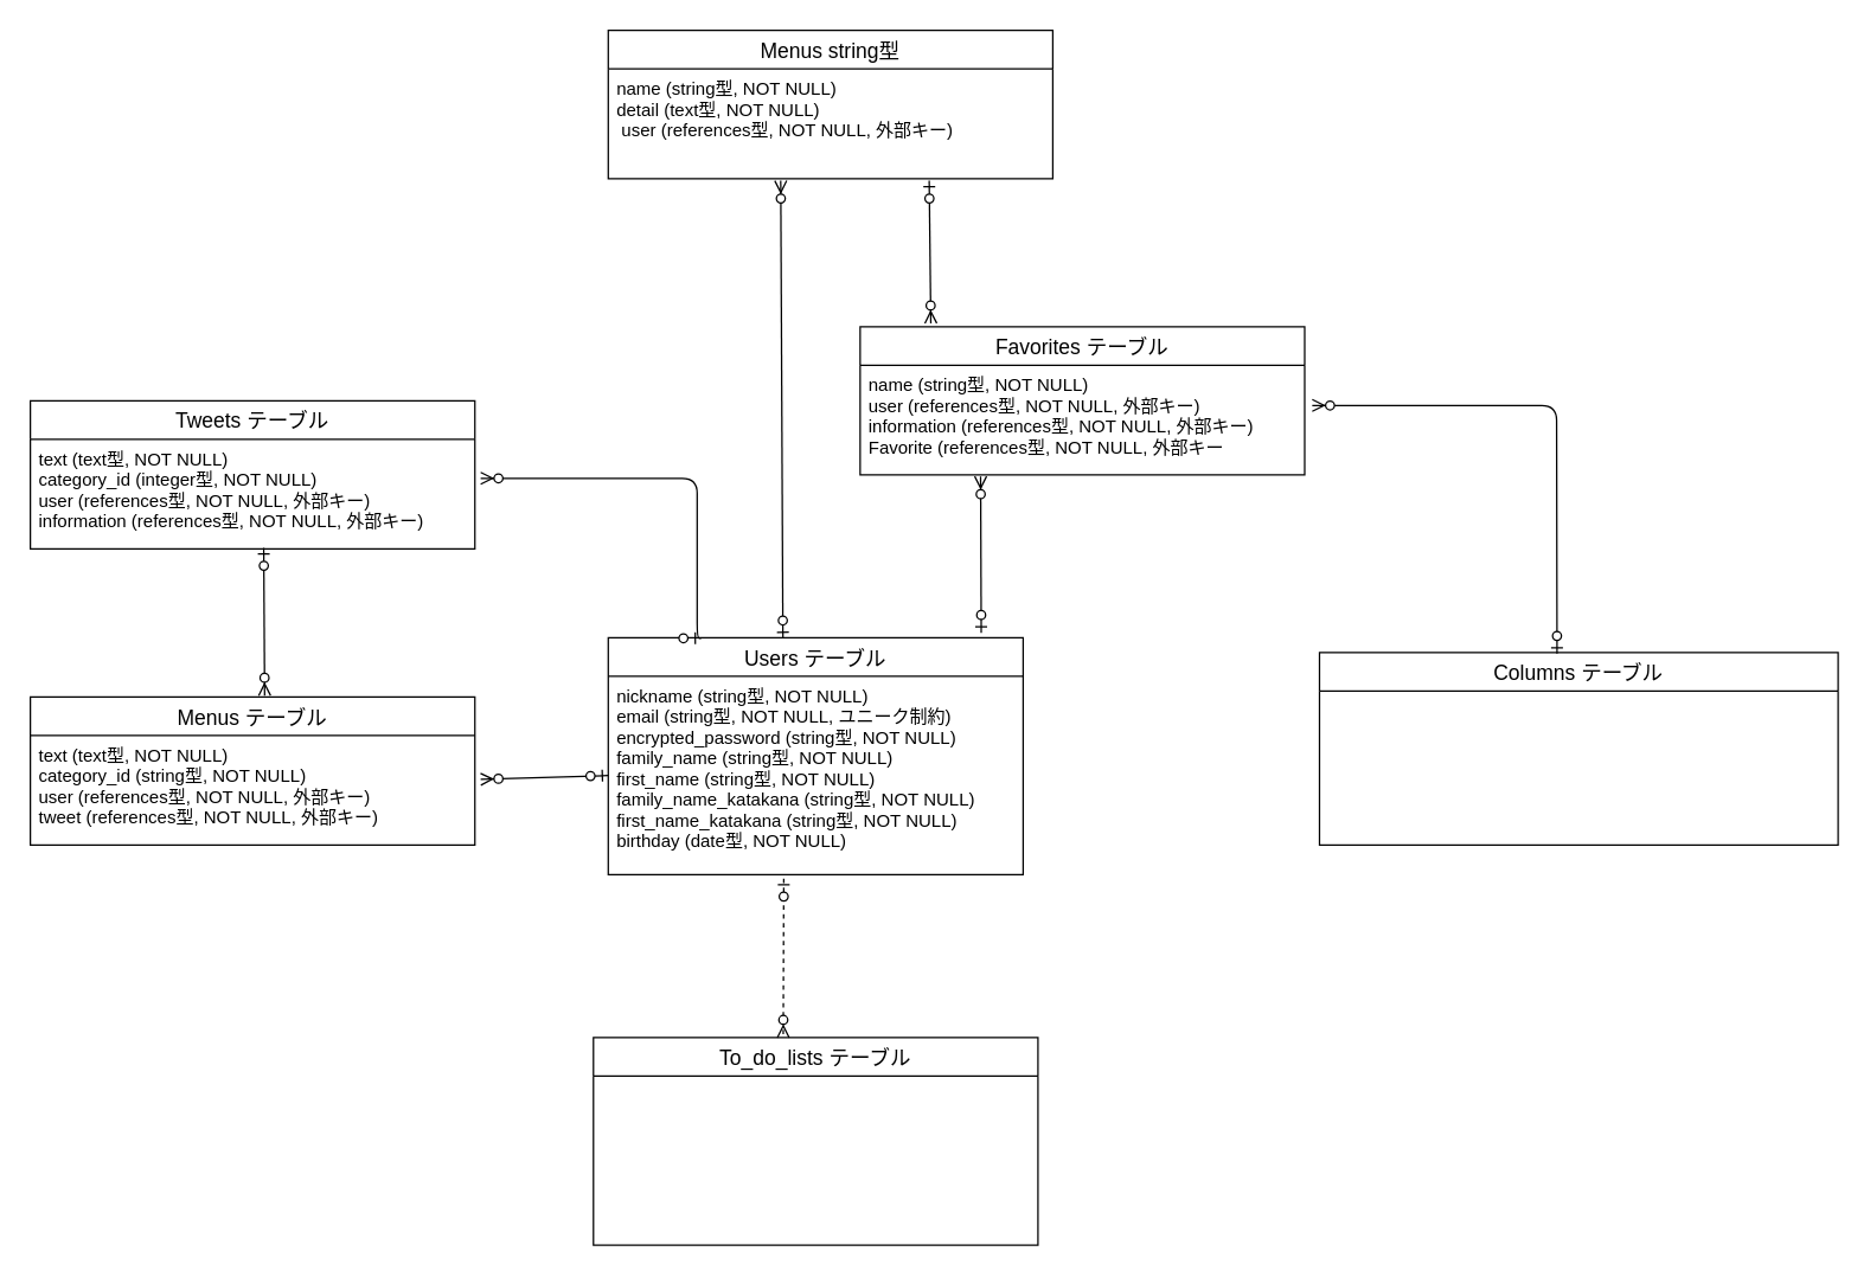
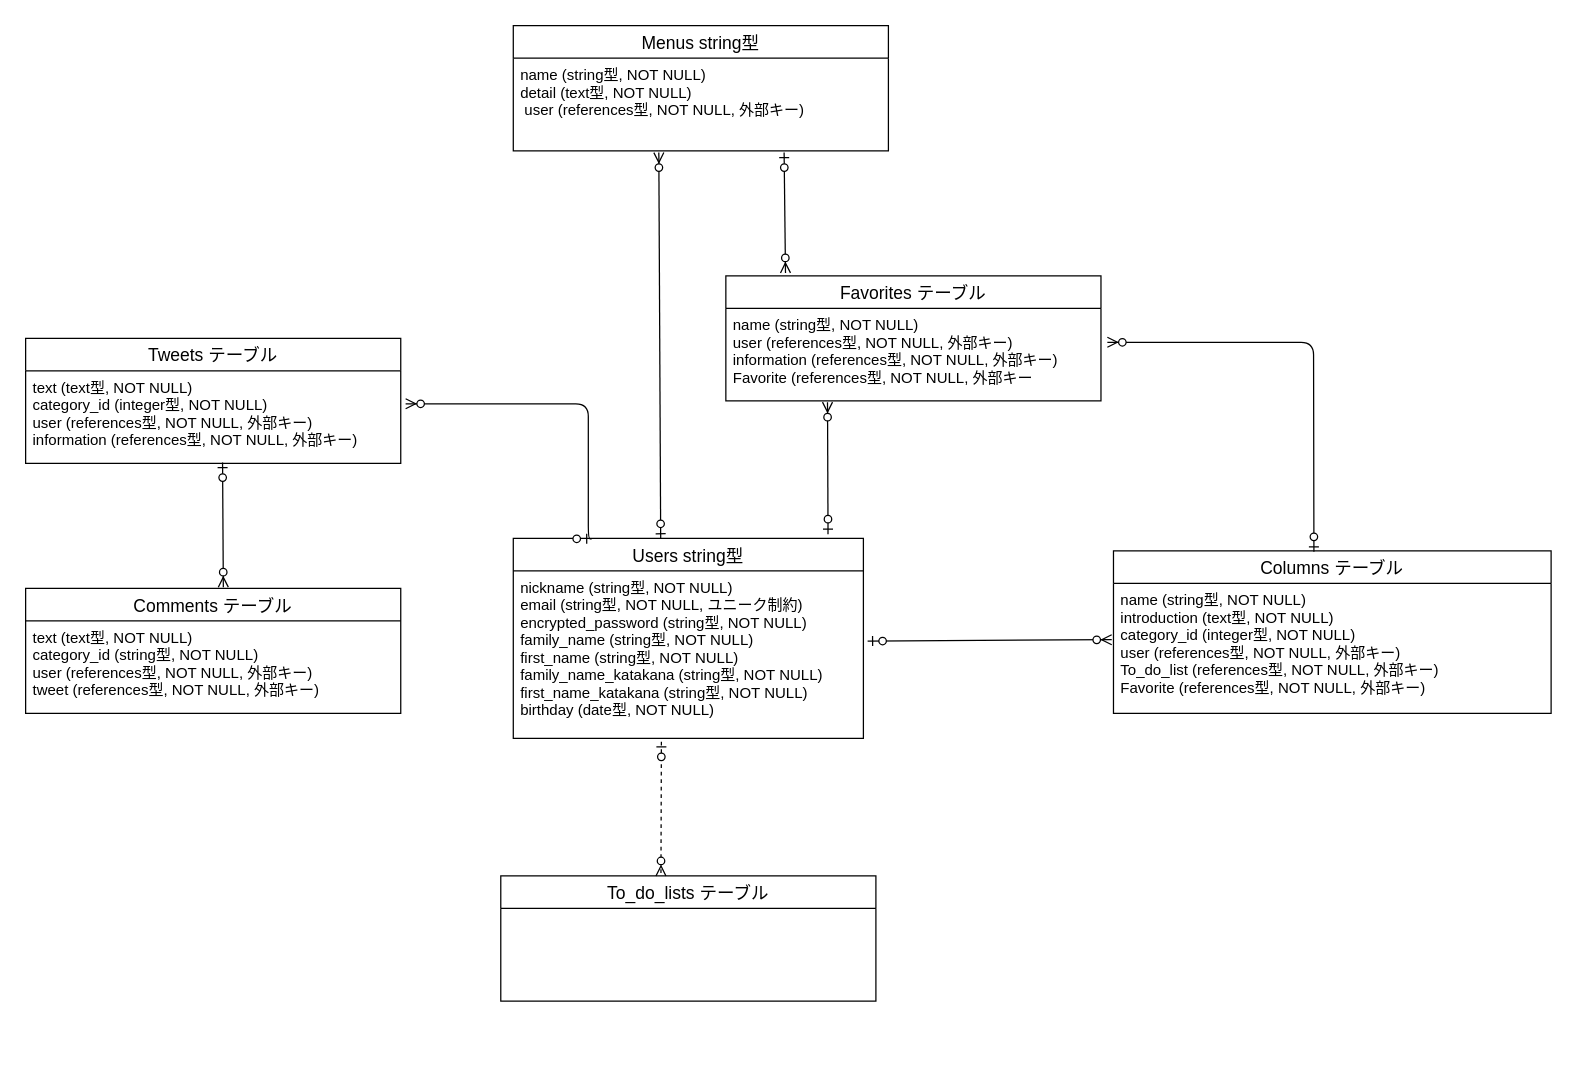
- <mxCell id="9" value="Users テーブル" style="swimlane;fontStyle=0;childLayout=stackLayout;horizontal=1;startSize=26;horizontalStack=0;resizeParent=1;resizeParentMax=0;resizeLast=0;collapsible=1;marginBottom=0;align=center;fontSize=14;container=0;" parent="2" vertex="1"><mxGeometry x="390" y="410" width="280" height="160" as="geometry" /></mxCell>
+ <mxCell id="9" value="Users string型" style="swimlane;fontStyle=0;childLayout=stackLayout;horizontal=1;startSize=26;horizontalStack=0;resizeParent=1;resizeParentMax=0;resizeLast=0;collapsible=1;marginBottom=0;align=center;fontSize=14;container=0;" parent="2" vertex="1"><mxGeometry x="390" y="410" width="280" height="160" as="geometry" /></mxCell>
- <mxCell id="5" value="Menus テーブル" style="swimlane;fontStyle=0;childLayout=stackLayout;horizontal=1;startSize=26;horizontalStack=0;resizeParent=1;resizeParentMax=0;resizeLast=0;collapsible=1;marginBottom=0;align=center;fontSize=14;container=0;" parent="2" vertex="1"><mxGeometry y="450" width="300" height="100" as="geometry" /></mxCell>
+ <mxCell id="5" value="Comments テーブル" style="swimlane;fontStyle=0;childLayout=stackLayout;horizontal=1;startSize=26;horizontalStack=0;resizeParent=1;resizeParentMax=0;resizeLast=0;collapsible=1;marginBottom=0;align=center;fontSize=14;container=0;" parent="2" vertex="1"><mxGeometry y="450" width="300" height="100" as="geometry" /></mxCell>
+ <mxCell id="24" value="" style="fontSize=12;html=1;endArrow=ERzeroToMany;startArrow=ERzeroToOne;entryX=-0.004;entryY=0.433;entryDx=0;entryDy=0;exitX=1.012;exitY=0.419;exitDx=0;exitDy=0;exitPerimeter=0;entryPerimeter=0;" parent="2" source="19" target="23" edge="1"><mxGeometry width="100" height="100" relative="1" as="geometry"><mxPoint x="690" y="339.956" as="sourcePoint" /><mxPoint x="860" y="341.988" as="targetPoint" /></mxGeometry></mxCell>
+ <mxCell id="23" value="name (string型, NOT NULL)&#10;introduction (text型, NOT NULL)&#10;category_id (integer型, NOT NULL)&#10;user (references型, NOT NULL, 外部キー)&#10;To_do_list (references型, NOT NULL, 外部キー)&#10;Favorite (references型, NOT NULL, 外部キー)" style="text;strokeColor=none;fillColor=none;spacingLeft=4;spacingRight=4;overflow=hidden;rotatable=0;points=[[0,0.5],[1,0.5]];portConstraint=eastwest;fontSize=12;container=0;" parent="2" vertex="1"><mxGeometry x="870" y="446" width="350" height="104" as="geometry" /></mxCell>
- <mxCell id="21" value="" style="fontSize=12;html=1;endArrow=ERzeroToMany;startArrow=ERzeroToOne;exitX=0;exitY=0.5;exitDx=0;exitDy=0;entryX=1.013;entryY=0.4;entryDx=0;entryDy=0;entryPerimeter=0;" parent="2" source="19" target="20" edge="1"><mxGeometry width="100" height="100" relative="1" as="geometry"><mxPoint x="220" y="320" as="sourcePoint" /><mxPoint x="300" y="640" as="targetPoint" /></mxGeometry></mxCell>
- <mxCell id="12" value="To_do_lists テーブル" style="swimlane;fontStyle=0;childLayout=stackLayout;horizontal=1;startSize=26;horizontalStack=0;resizeParent=1;resizeParentMax=0;resizeLast=0;collapsible=1;marginBottom=0;align=center;fontSize=14;container=0;" parent="2" vertex="1"><mxGeometry x="380" y="680" width="300" height="140" as="geometry" /></mxCell>
+ <mxCell id="12" value="To_do_lists テーブル" style="swimlane;fontStyle=0;childLayout=stackLayout;horizontal=1;startSize=26;horizontalStack=0;resizeParent=1;resizeParentMax=0;resizeLast=0;collapsible=1;marginBottom=0;align=center;fontSize=14;container=0;" parent="2" vertex="1"><mxGeometry x="380" y="680" width="300" height="100" as="geometry" /></mxCell>
